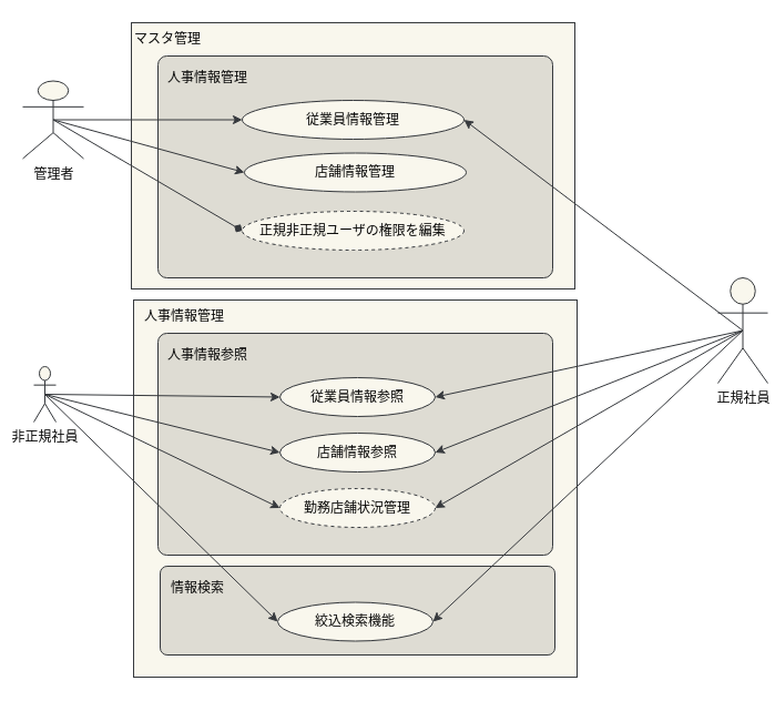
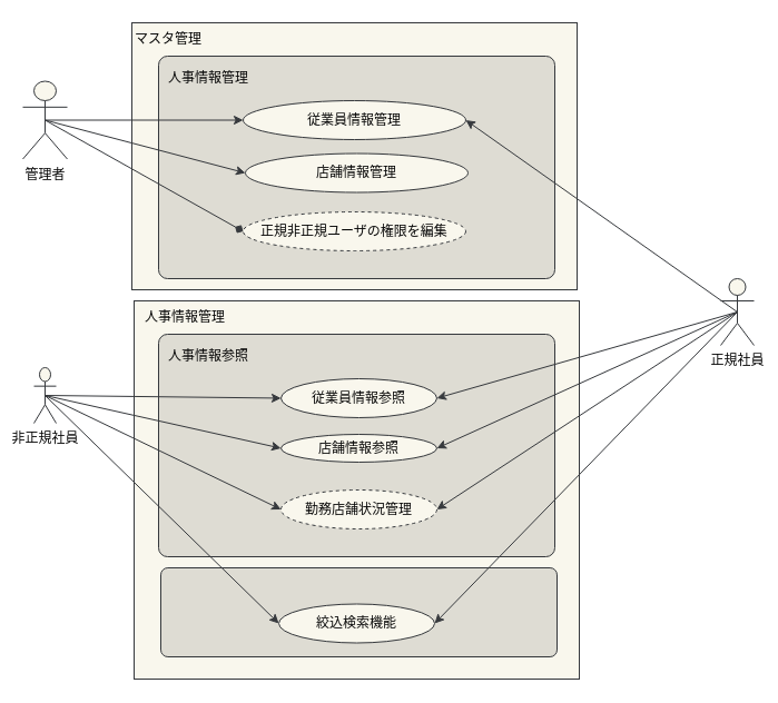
- <mxCell id="6" value="管理者" style="shape=umlActor;verticalLabelPosition=bottom;verticalAlign=top;html=1;outlineConnect=0;strokeColor=#36393d;fillColor=#f9f7ed;fontColor=#080808;" parent="1" vertex="1"><mxGeometry x="20" y="72.5" width="55" height="70" as="geometry" /></mxCell>
+ <mxCell id="6" value="管理者" style="shape=umlActor;verticalLabelPosition=bottom;verticalAlign=top;html=1;outlineConnect=0;strokeColor=#36393d;fillColor=#f9f7ed;fontColor=#080808;" parent="1" vertex="1"><mxGeometry x="20" y="72.5" width="40" height="70" as="geometry" /></mxCell>
- <mxCell id="3" value="正規社員" style="shape=umlActor;verticalLabelPosition=bottom;verticalAlign=top;html=1;outlineConnect=0;strokeColor=#36393d;fillColor=#f9f7ed;fontColor=#080808;" parent="1" vertex="1"><mxGeometry x="647" y="250" width="45" height="95" as="geometry" /></mxCell>
+ <mxCell id="3" value="正規社員" style="shape=umlActor;verticalLabelPosition=bottom;verticalAlign=top;html=1;outlineConnect=0;strokeColor=#36393d;fillColor=#f9f7ed;fontColor=#080808;" parent="1" vertex="1"><mxGeometry x="647" y="250" width="30" height="60" as="geometry" /></mxCell>
- <mxCell id="9" value="店舗情報参照" style="ellipse;whiteSpace=wrap;html=1;strokeColor=#36393d;fillColor=#f9f7ed;fontColor=#080808;" parent="1" vertex="1"><mxGeometry x="252" y="390" width="140" height="35" as="geometry" /></mxCell>
+ <mxCell id="9" value="店舗情報参照" style="ellipse;whiteSpace=wrap;html=1;strokeColor=#36393d;fillColor=#f9f7ed;fontColor=#080808;" parent="1" vertex="1"><mxGeometry x="252" y="390" width="140" height="25" as="geometry" /></mxCell>
- <mxCell id="26" value="情報検索" style="text;html=1;strokeColor=none;fillColor=none;align=center;verticalAlign=middle;whiteSpace=wrap;rounded=0;fontColor=#080808;" parent="1" vertex="1"><mxGeometry x="150" y="520" width="56" height="20" as="geometry" /></mxCell>
